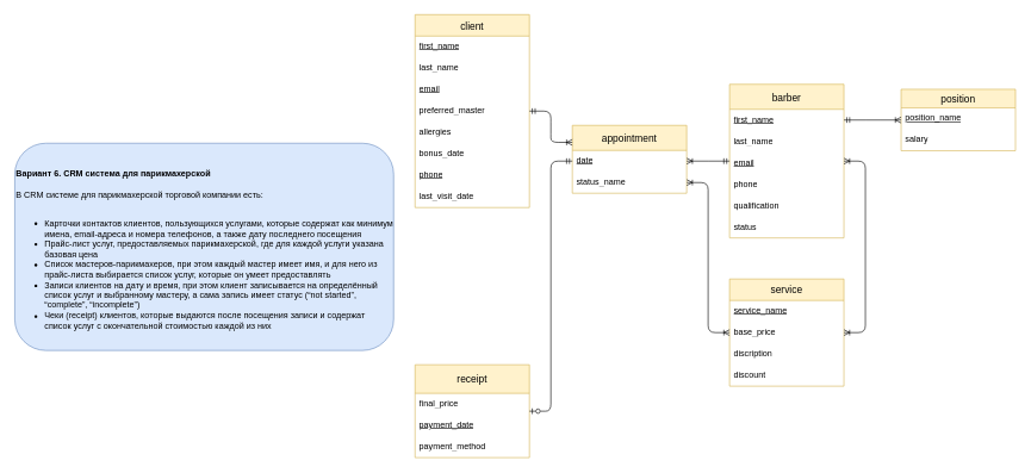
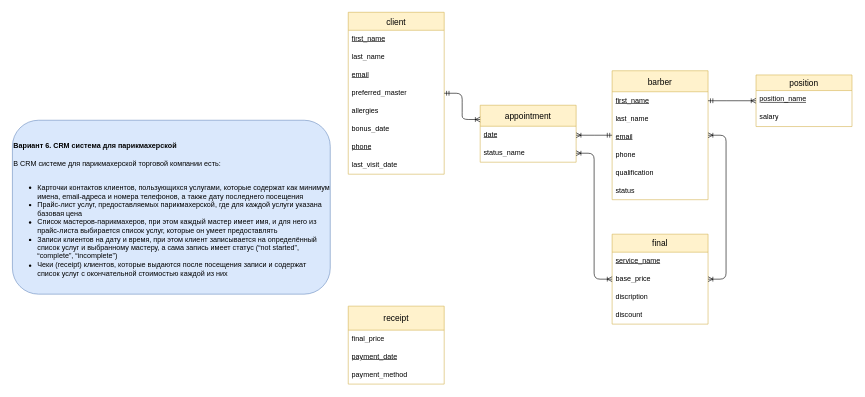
- <mxCell id="34" value="" style="edgeStyle=entityRelationEdgeStyle;fontSize=12;html=1;endArrow=ERzeroToOne;startArrow=ERmandOne;rounded=1;endFill=0;curved=0;" edge="1" parent="1" source="24" target="26"><mxGeometry width="100" height="100" relative="1" as="geometry"><mxPoint x="800" y="255" as="sourcePoint" /><mxPoint x="920" y="340" as="targetPoint" /></mxGeometry></mxCell>
- <mxCell id="11" value="service" style="swimlane;fontStyle=0;childLayout=stackLayout;horizontal=1;startSize=30;horizontalStack=0;resizeParent=1;resizeParentMax=0;resizeLast=0;collapsible=1;marginBottom=0;align=center;fontSize=14;fillColor=#fff2cc;strokeColor=#d6b656;" vertex="1" parent="1"><mxGeometry x="1020" y="390" width="160" height="150" as="geometry" /></mxCell>
+ <mxCell id="11" value="final" style="swimlane;fontStyle=0;childLayout=stackLayout;horizontal=1;startSize=30;horizontalStack=0;resizeParent=1;resizeParentMax=0;resizeLast=0;collapsible=1;marginBottom=0;align=center;fontSize=14;fillColor=#fff2cc;strokeColor=#d6b656;" vertex="1" parent="1"><mxGeometry x="1020" y="390" width="160" height="150" as="geometry" /></mxCell>
